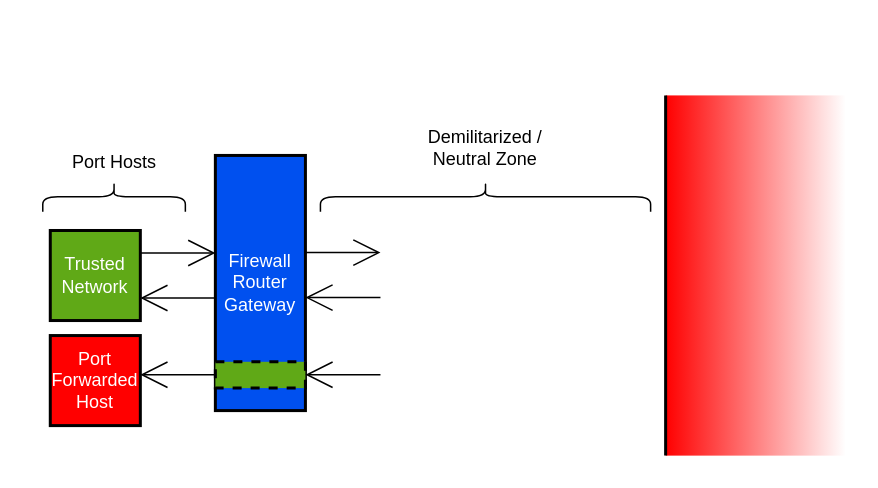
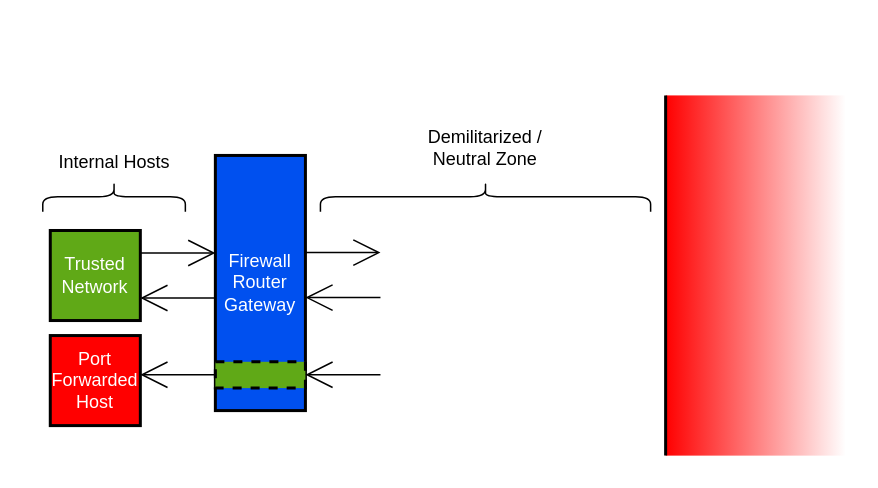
- <mxCell id="16" value="Port Hosts" style="text;html=1;strokeColor=none;fillColor=none;align=center;verticalAlign=middle;whiteSpace=wrap;rounded=0;" vertex="1" parent="1"><mxGeometry x="20.5" y="93" width="110" height="30" as="geometry" /></mxCell>
+ <mxCell id="16" value="Internal Hosts" style="text;html=1;strokeColor=none;fillColor=none;align=center;verticalAlign=middle;whiteSpace=wrap;rounded=0;" vertex="1" parent="1"><mxGeometry x="20.5" y="93" width="110" height="30" as="geometry" /></mxCell>
